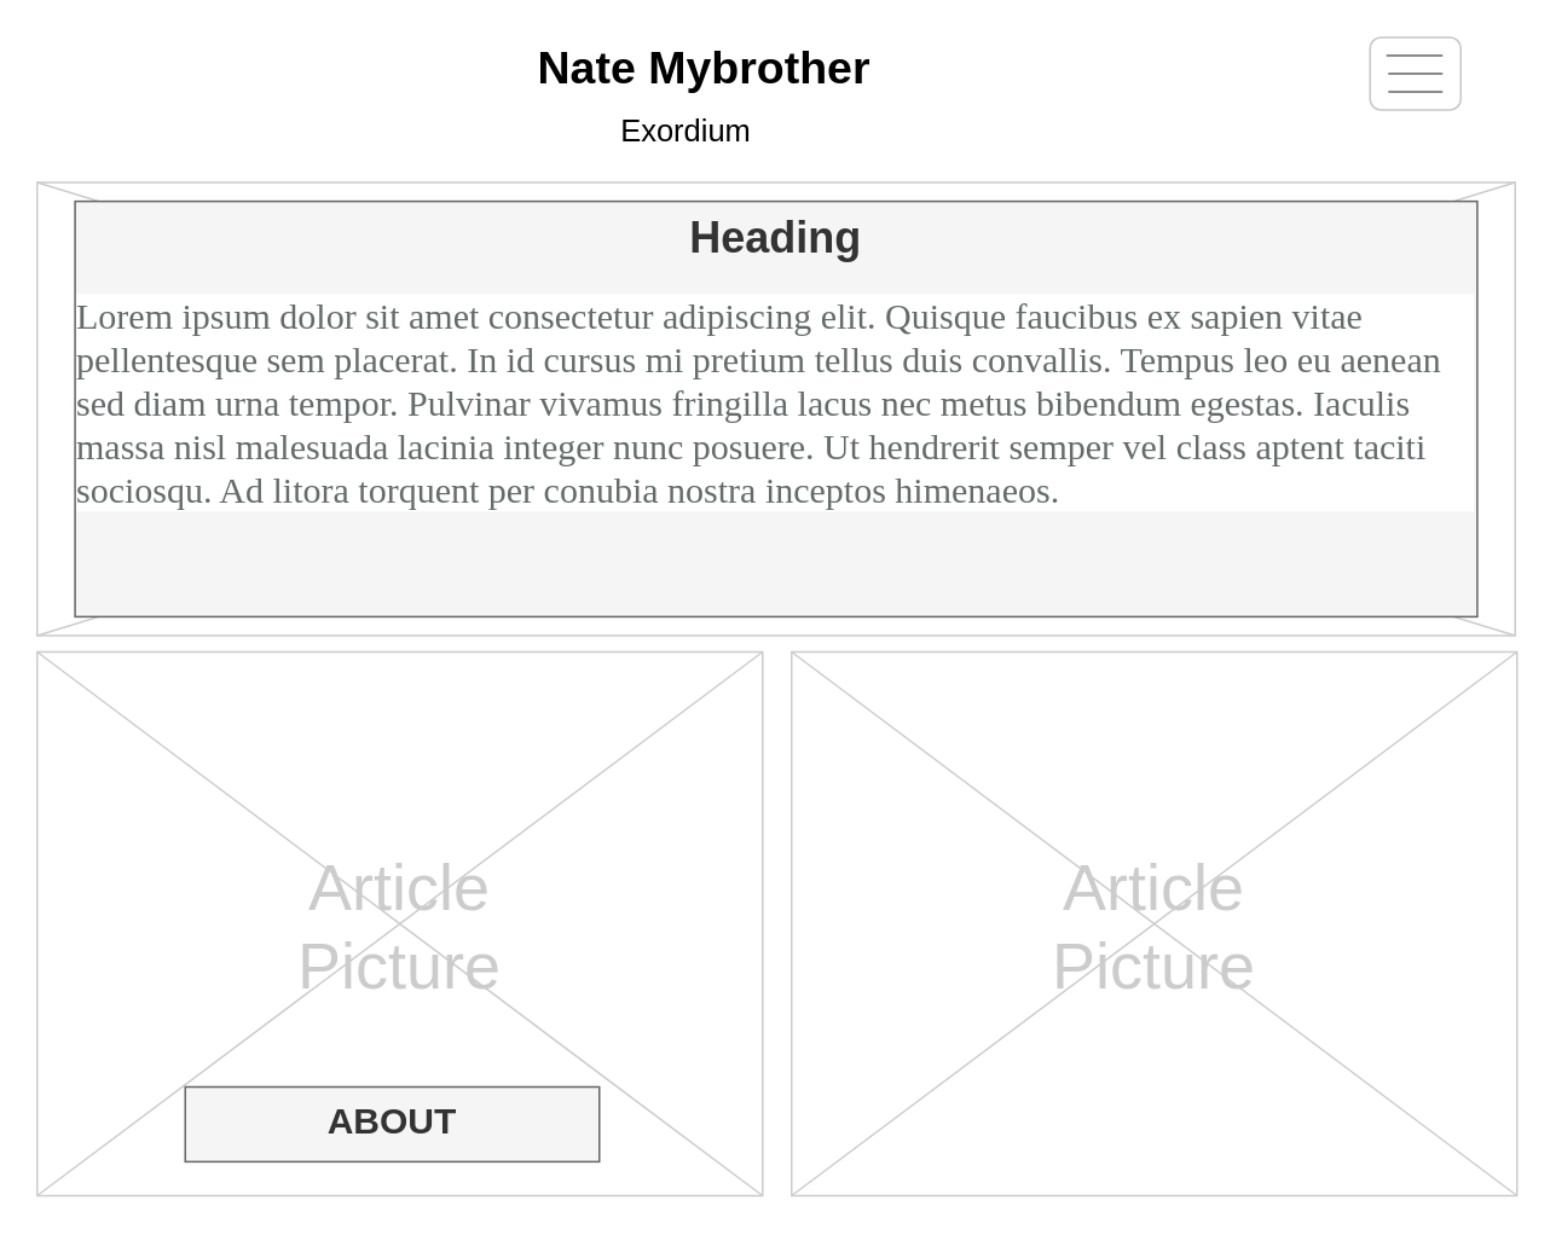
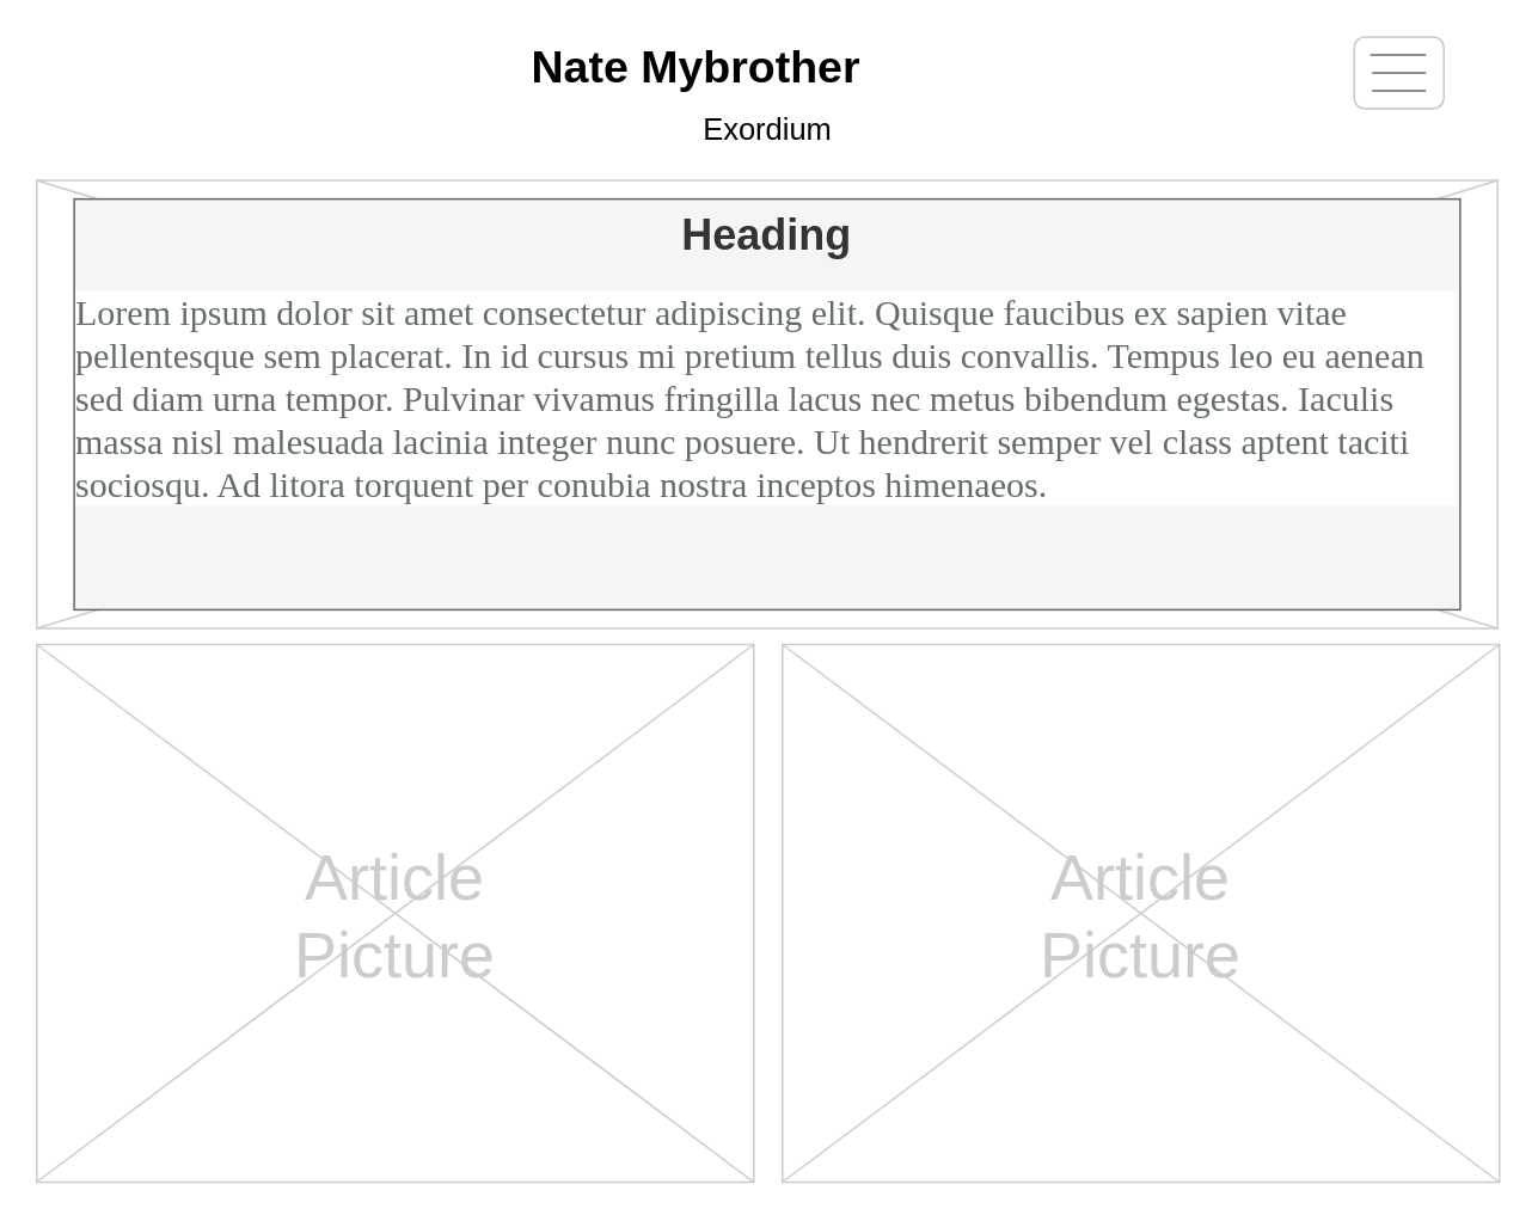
- <mxCell id="3" value="Exordium" style="text;spacingTop=-5;fontSize=17;fontStyle=0;align=center;" parent="1" vertex="1"><mxGeometry x="263" y="60" width="230" height="30" as="geometry" /></mxCell>
+ <mxCell id="3" value="Exordium" style="text;spacingTop=-5;fontSize=17;fontStyle=0;align=center;" parent="1" vertex="1"><mxGeometry x="313" y="60" width="230" height="30" as="geometry" /></mxCell>
- <mxCell id="12" value="ABOUT" style="text;html=1;whiteSpace=wrap;overflow=hidden;rounded=0;align=center;fontStyle=1;fontSize=20;fillColor=#f5f5f5;fontColor=#333333;strokeColor=#666666;" parent="9" vertex="1"><mxGeometry x="81.65" y="240" width="228.35" height="41.25" as="geometry" /></mxCell>
